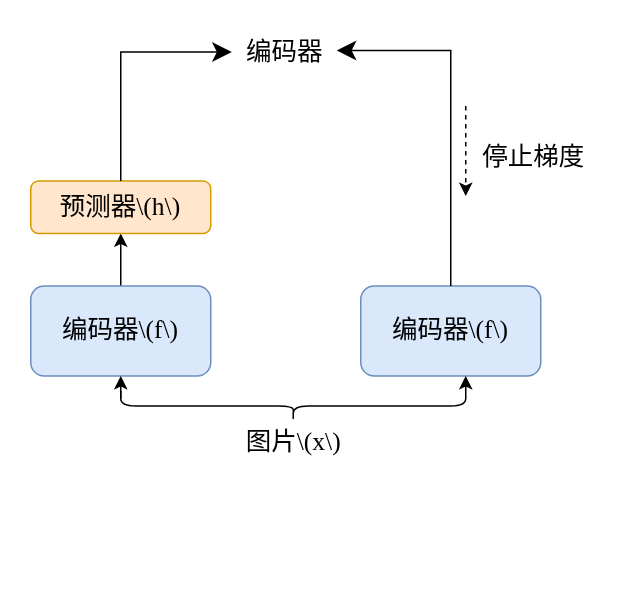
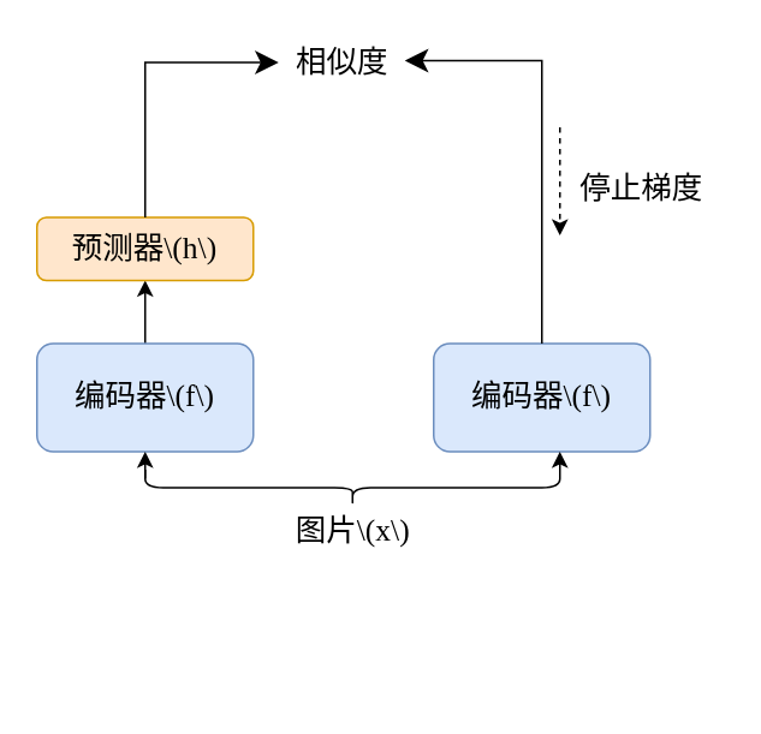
- <mxCell id="10" value="编码器" style="text;html=1;align=center;verticalAlign=middle;resizable=0;points=[];autosize=1;strokeColor=none;fillColor=none;fontSize=17;fontFamily=SimSun;" vertex="1" parent="1"><mxGeometry x="154" y="20" width="70" height="30" as="geometry" /></mxCell>
+ <mxCell id="10" value="相似度" style="text;html=1;align=center;verticalAlign=middle;resizable=0;points=[];autosize=1;strokeColor=none;fillColor=none;fontSize=17;fontFamily=SimSun;" vertex="1" parent="1"><mxGeometry x="154" y="20" width="70" height="30" as="geometry" /></mxCell>
